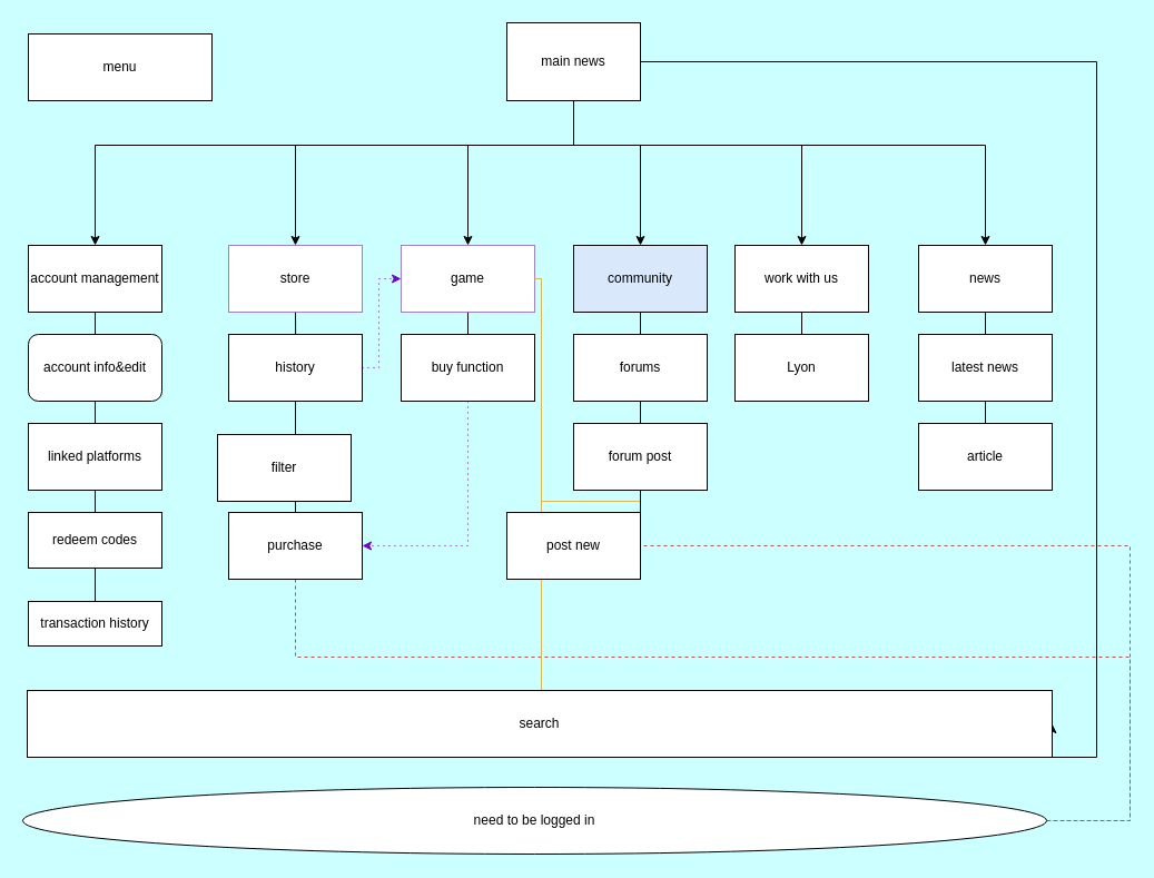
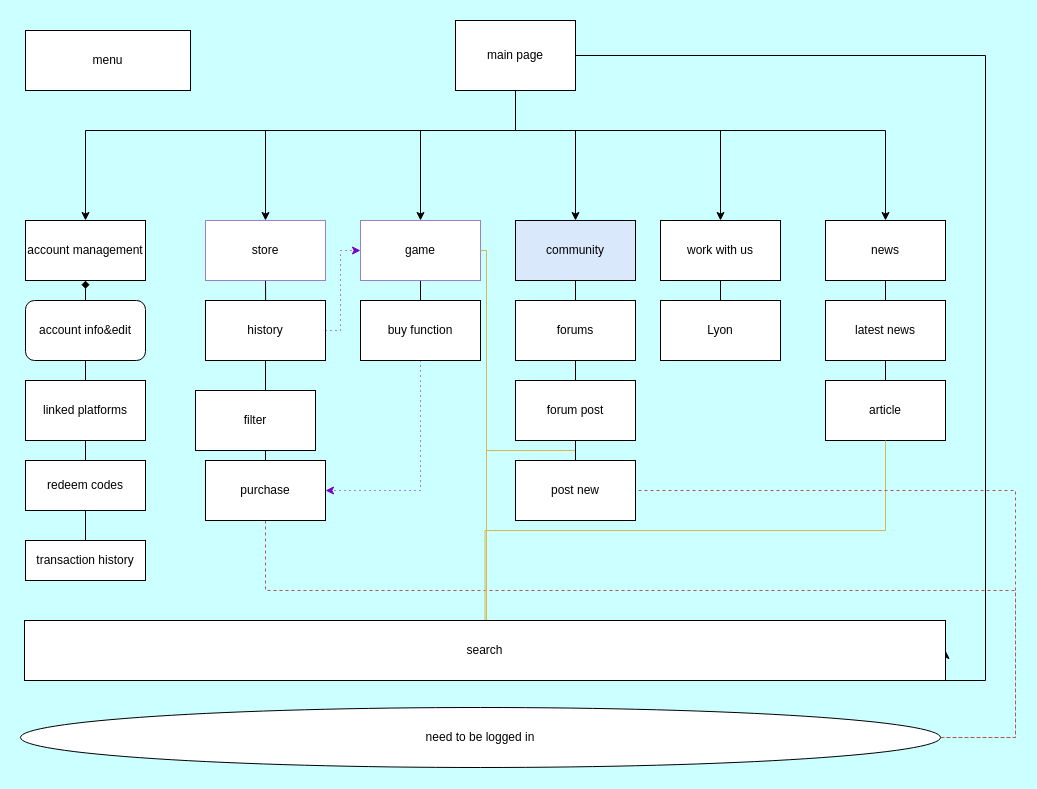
- <mxCell id="3" value="main news" style="rounded=0;whiteSpace=wrap;html=1;" vertex="1" parent="1"><mxGeometry x="455" y="20" width="120" height="70" as="geometry" /></mxCell>
+ <mxCell id="3" value="main page" style="rounded=0;whiteSpace=wrap;html=1;" vertex="1" parent="1"><mxGeometry x="455" y="20" width="120" height="70" as="geometry" /></mxCell>
- <mxCell id="24" value="" style="endArrow=none;html=1;entryX=0.5;entryY=1;entryDx=0;entryDy=0;exitX=0.5;exitY=0;exitDx=0;exitDy=0;" edge="1" parent="1" source="19" target="4"><mxGeometry width="50" height="50" relative="1" as="geometry"><mxPoint x="175" y="380" as="sourcePoint" /><mxPoint x="225" y="330" as="targetPoint" /></mxGeometry></mxCell>
+ <mxCell id="24" value="" style="endArrow=diamond;html=1;entryX=0.5;entryY=1;entryDx=0;entryDy=0;exitX=0.5;exitY=0;exitDx=0;exitDy=0;" edge="1" parent="1" source="19" target="4"><mxGeometry width="50" height="50" relative="1" as="geometry"><mxPoint x="175" y="380" as="sourcePoint" /><mxPoint x="225" y="330" as="targetPoint" /></mxGeometry></mxCell>
- <mxCell id="53" value="post new" style="rounded=0;whiteSpace=wrap;html=1;" vertex="1" parent="1"><mxGeometry x="455" y="460" width="120" height="60" as="geometry" /></mxCell>
+ <mxCell id="53" value="post new" style="rounded=0;whiteSpace=wrap;html=1;" vertex="1" parent="1"><mxGeometry x="515" y="460" width="120" height="60" as="geometry" /></mxCell>
+ <mxCell id="47" style="edgeStyle=orthogonalEdgeStyle;rounded=0;orthogonalLoop=1;jettySize=auto;html=1;exitX=0.5;exitY=0;exitDx=0;exitDy=0;entryX=0.5;entryY=1;entryDx=0;entryDy=0;startArrow=none;startFill=0;endArrow=none;endFill=0;strokeColor=#d6b656;fillColor=#fff2cc;" edge="1" parent="1" source="48" target="44"><mxGeometry relative="1" as="geometry" /></mxCell>
